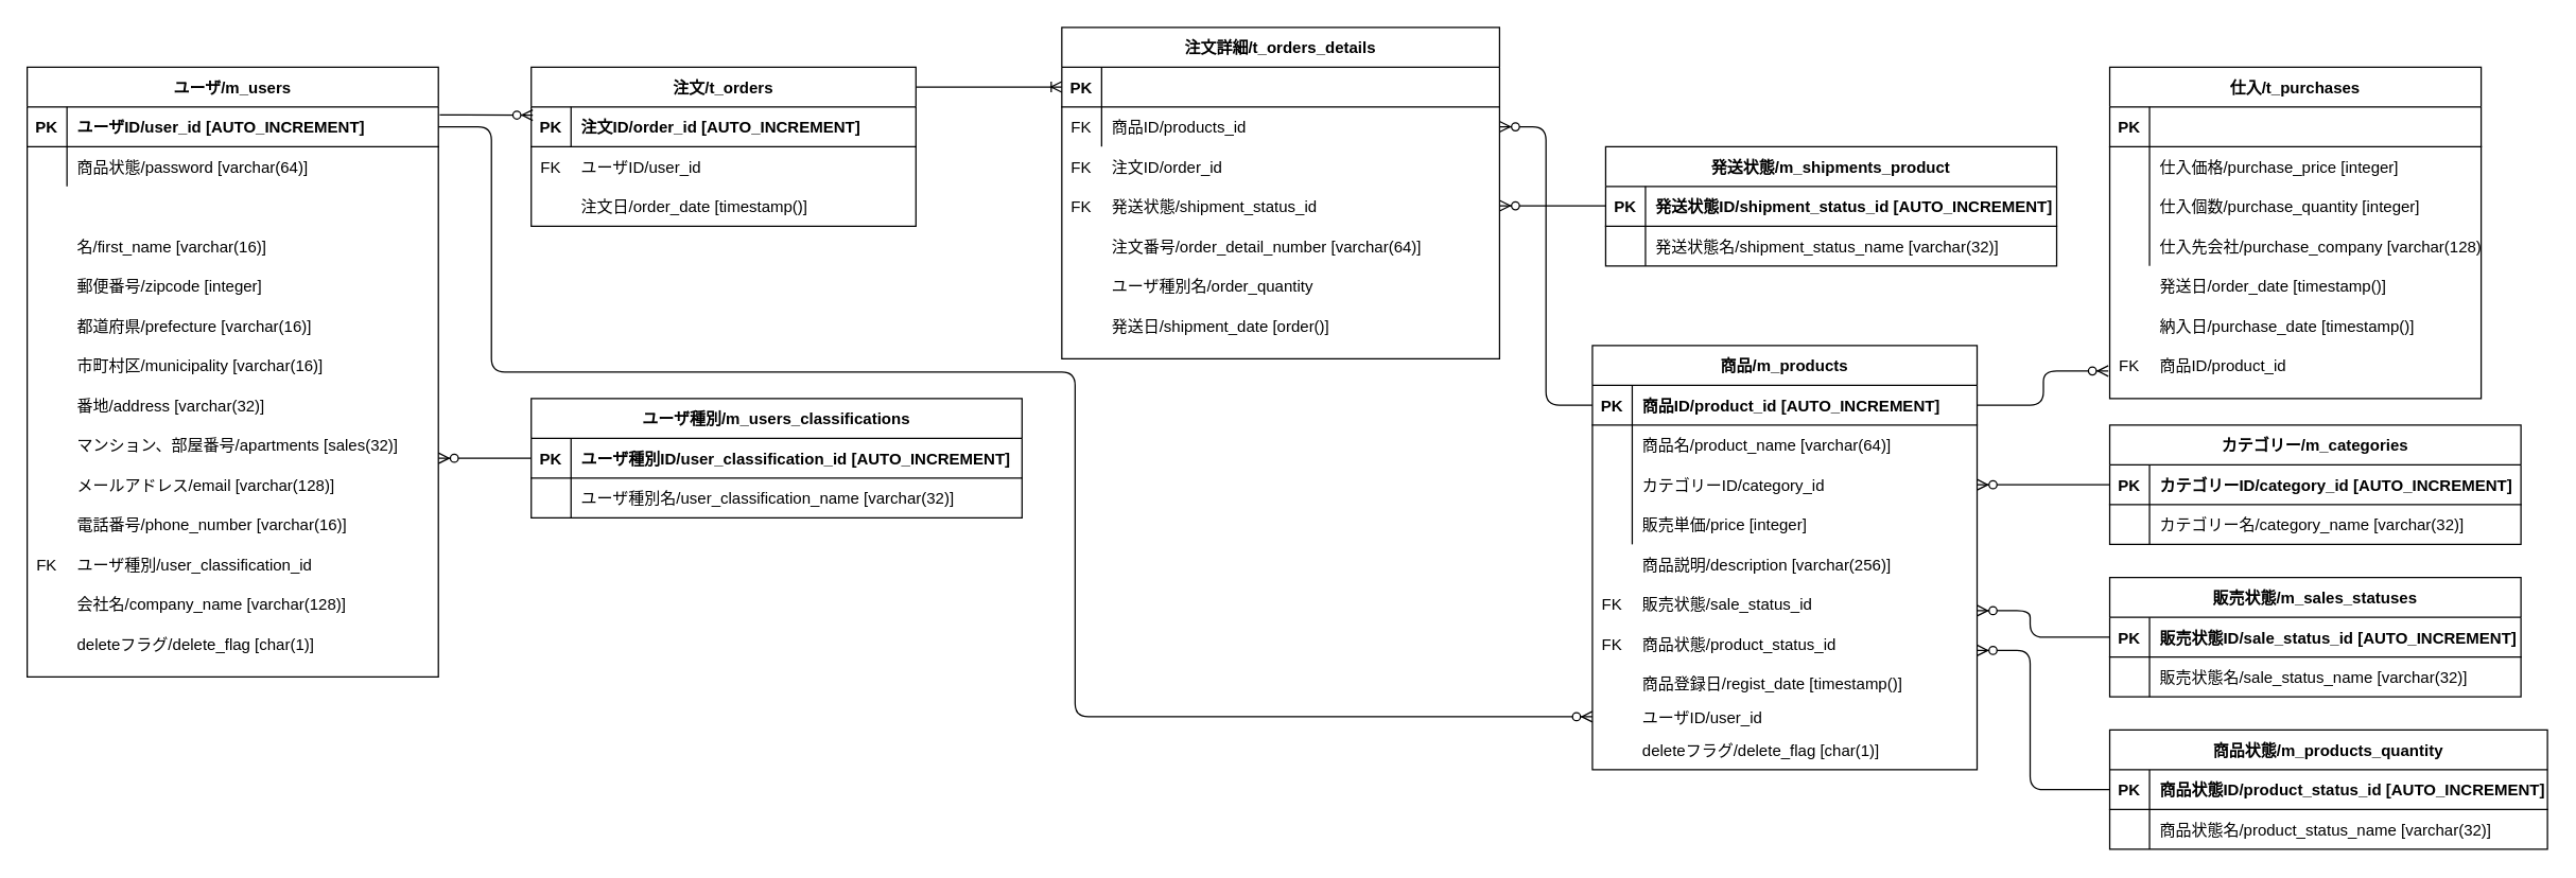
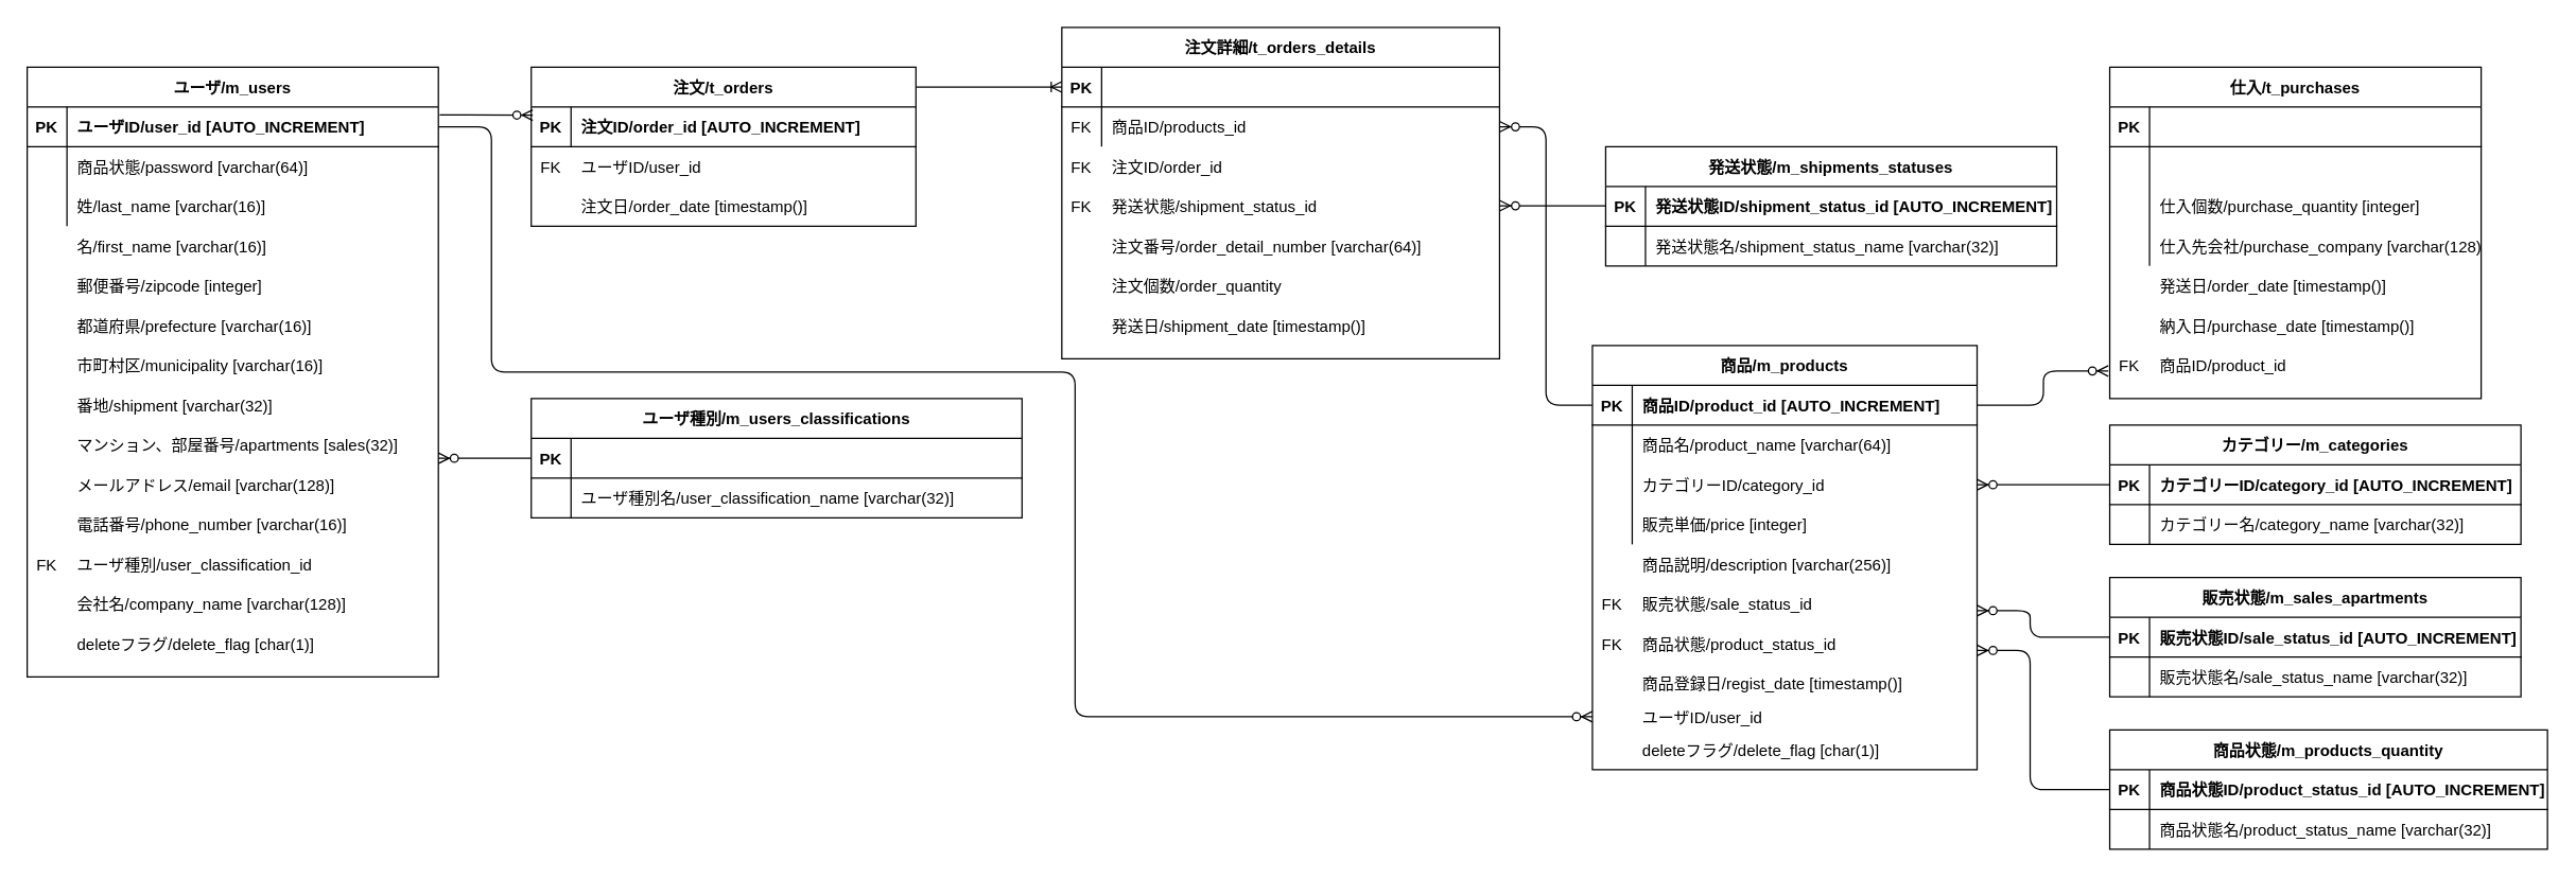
- <mxCell id="117" value="仕入価格/purchase_price [integer]" style="shape=partialRectangle;connectable=0;fillColor=none;top=0;left=0;bottom=0;right=0;align=left;spacingLeft=6;overflow=hidden;" parent="115" vertex="1"><mxGeometry x="30" width="250" height="30" as="geometry" /></mxCell>
- <mxCell id="131" value="発送状態/m_shipments_product" style="shape=table;startSize=30;container=1;collapsible=1;childLayout=tableLayout;fixedRows=1;rowLines=0;fontStyle=1;align=center;resizeLast=1;" parent="1" vertex="1"><mxGeometry x="1210" y="110" width="340" height="90" as="geometry" /></mxCell>
+ <mxCell id="131" value="発送状態/m_shipments_statuses" style="shape=table;startSize=30;container=1;collapsible=1;childLayout=tableLayout;fixedRows=1;rowLines=0;fontStyle=1;align=center;resizeLast=1;" parent="1" vertex="1"><mxGeometry x="1210" y="110" width="340" height="90" as="geometry" /></mxCell>
+ <mxCell id="79" value="姓/last_name [varchar(16)]" style="shape=partialRectangle;connectable=0;fillColor=none;top=0;left=0;bottom=0;right=0;align=left;spacingLeft=6;overflow=hidden;" parent="77" vertex="1"><mxGeometry x="30" width="280" height="30" as="geometry" /></mxCell>
- <mxCell id="15" value="ユーザ種別名/order_quantity" style="shape=partialRectangle;connectable=0;fillColor=none;top=0;left=0;bottom=0;right=0;align=left;spacingLeft=6;overflow=hidden;" parent="1" vertex="1"><mxGeometry x="830" y="200" width="220" height="30" as="geometry" /></mxCell>
+ <mxCell id="15" value="注文個数/order_quantity" style="shape=partialRectangle;connectable=0;fillColor=none;top=0;left=0;bottom=0;right=0;align=left;spacingLeft=6;overflow=hidden;" parent="1" vertex="1"><mxGeometry x="830" y="200" width="220" height="30" as="geometry" /></mxCell>
- <mxCell id="30" value="発送日/shipment_date [order()]" style="shape=partialRectangle;connectable=0;fillColor=none;top=0;left=0;bottom=0;right=0;align=left;spacingLeft=6;overflow=hidden;" parent="28" vertex="1"><mxGeometry width="210" height="30" as="geometry" /></mxCell>
+ <mxCell id="30" value="発送日/shipment_date [timestamp()]" style="shape=partialRectangle;connectable=0;fillColor=none;top=0;left=0;bottom=0;right=0;align=left;spacingLeft=6;overflow=hidden;" parent="28" vertex="1"><mxGeometry width="210" height="30" as="geometry" /></mxCell>
- <mxCell id="146" value="番地/address [varchar(32)]" style="shape=partialRectangle;connectable=0;fillColor=none;top=0;left=0;bottom=0;right=0;align=left;spacingLeft=6;overflow=hidden;" parent="1" vertex="1"><mxGeometry x="50" y="290" width="210" height="30" as="geometry" /></mxCell>
+ <mxCell id="146" value="番地/shipment [varchar(32)]" style="shape=partialRectangle;connectable=0;fillColor=none;top=0;left=0;bottom=0;right=0;align=left;spacingLeft=6;overflow=hidden;" parent="1" vertex="1"><mxGeometry x="50" y="290" width="210" height="30" as="geometry" /></mxCell>
- <mxCell id="141" value="ユーザ種別ID/user_classification_id [AUTO_INCREMENT]" style="shape=partialRectangle;connectable=0;fillColor=none;top=0;left=0;bottom=0;right=0;align=left;spacingLeft=6;fontStyle=1;overflow=hidden;" parent="139" vertex="1"><mxGeometry x="30" width="340" height="30" as="geometry" /></mxCell>
- <mxCell id="124" value="販売状態/m_sales_statuses" style="shape=table;startSize=30;container=1;collapsible=1;childLayout=tableLayout;fixedRows=1;rowLines=0;fontStyle=1;align=center;resizeLast=1;" parent="1" vertex="1"><mxGeometry x="1590" y="435" width="310" height="90" as="geometry" /></mxCell>
+ <mxCell id="124" value="販売状態/m_sales_apartments" style="shape=table;startSize=30;container=1;collapsible=1;childLayout=tableLayout;fixedRows=1;rowLines=0;fontStyle=1;align=center;resizeLast=1;" parent="1" vertex="1"><mxGeometry x="1590" y="435" width="310" height="90" as="geometry" /></mxCell>
